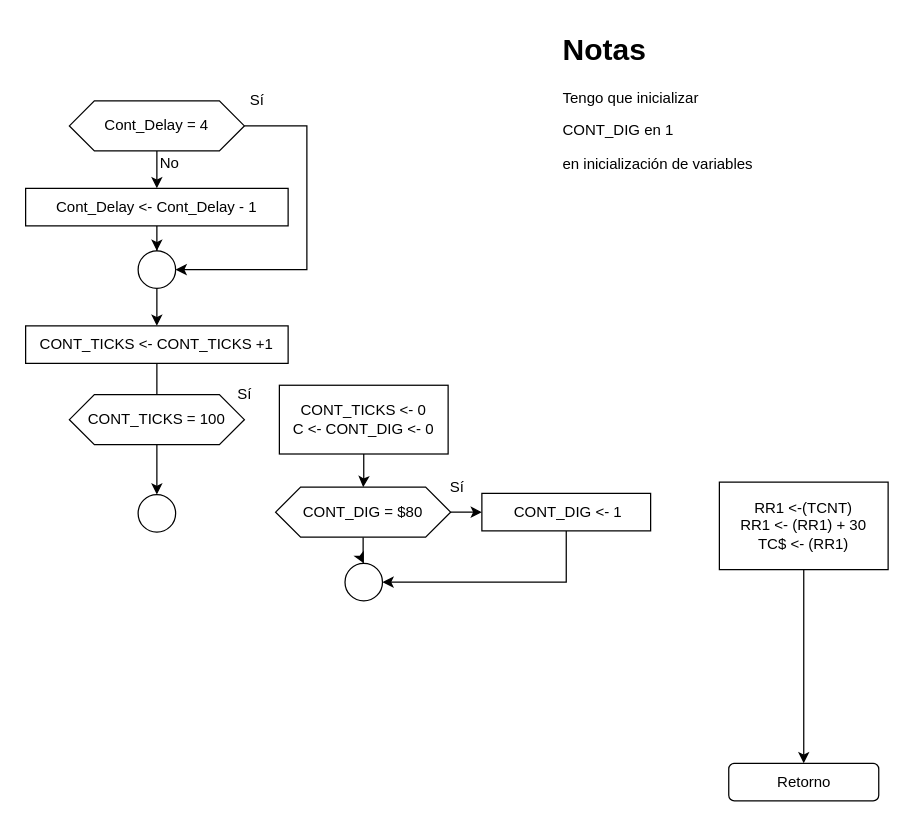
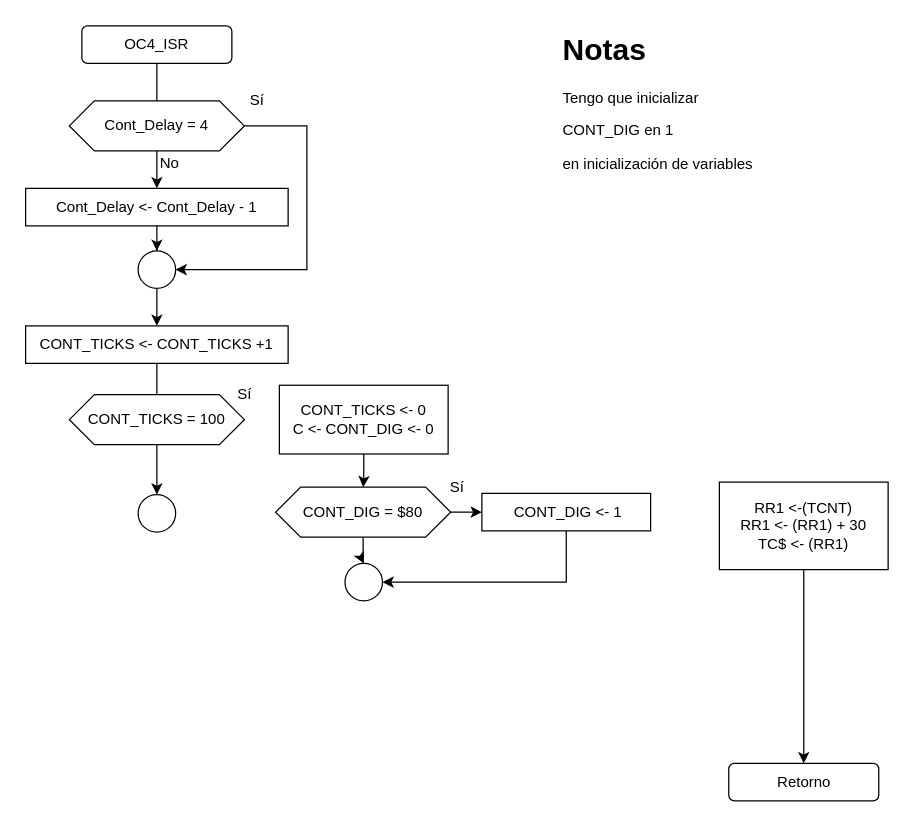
+ <mxCell id="3" value="OC4_ISR" style="rounded=1;whiteSpace=wrap;html=1;" vertex="1" parent="1"><mxGeometry x="65" y="20" width="120" height="30" as="geometry" /></mxCell>
+ <mxCell id="2" value="" style="edgeStyle=orthogonalEdgeStyle;rounded=0;orthogonalLoop=1;jettySize=auto;html=1;" edge="1" parent="1" source="3" target="14"><mxGeometry relative="1" as="geometry" /></mxCell>
